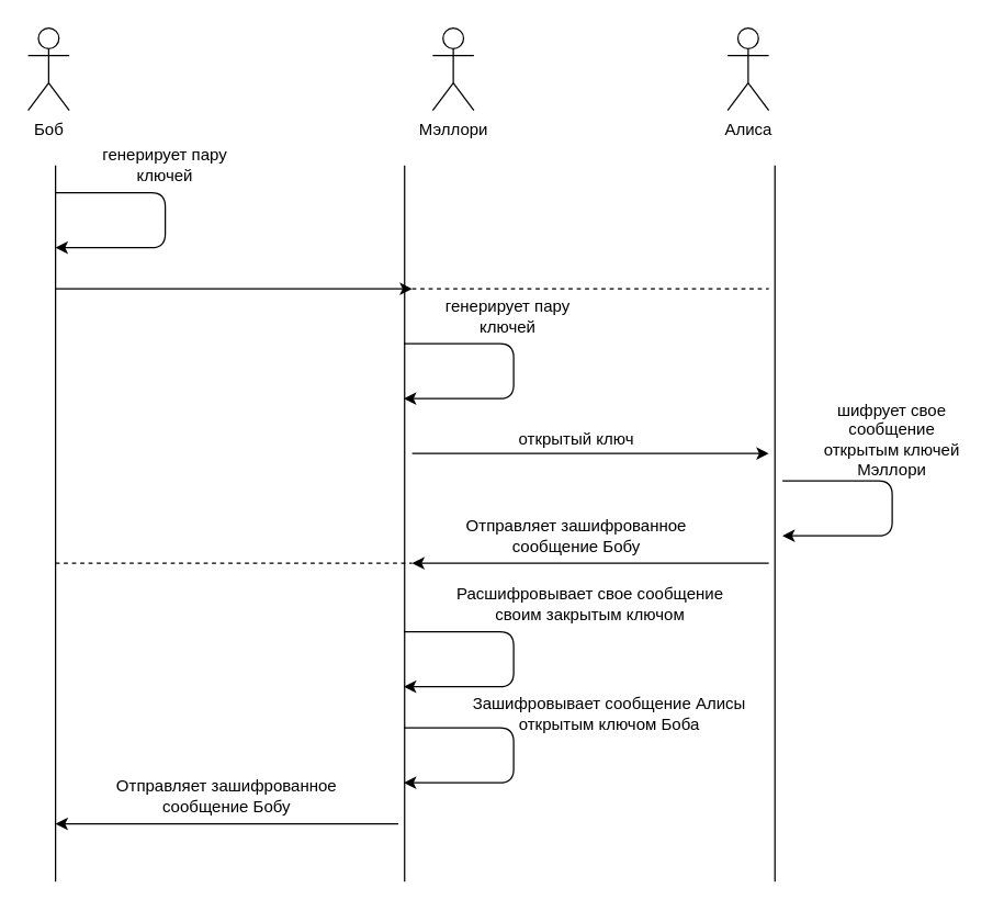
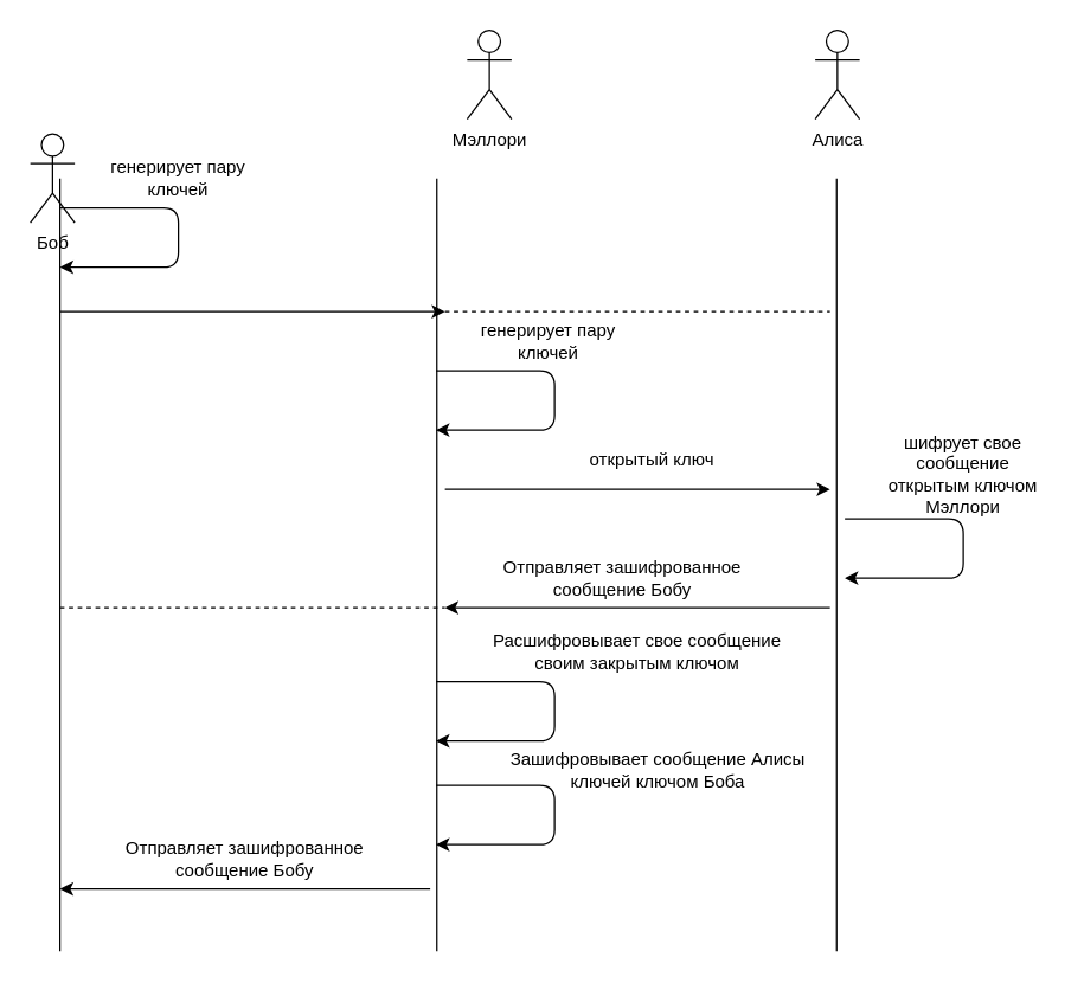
- <mxCell id="2" value="Боб" style="shape=umlActor;verticalLabelPosition=bottom;labelBackgroundColor=#ffffff;verticalAlign=top;html=1;outlineConnect=0;" vertex="1" parent="1"><mxGeometry x="20" y="20" width="30" height="60" as="geometry" /></mxCell>
+ <mxCell id="2" value="Боб" style="shape=umlActor;verticalLabelPosition=bottom;labelBackgroundColor=#ffffff;verticalAlign=top;html=1;outlineConnect=0;" vertex="1" parent="1"><mxGeometry x="20" y="90" width="30" height="60" as="geometry" /></mxCell>
- <mxCell id="4" value="Алиса" style="shape=umlActor;verticalLabelPosition=bottom;labelBackgroundColor=#ffffff;verticalAlign=top;html=1;outlineConnect=0;" vertex="1" parent="1"><mxGeometry x="530" y="20" width="30" height="60" as="geometry" /></mxCell>
+ <mxCell id="4" value="Алиса" style="shape=umlActor;verticalLabelPosition=bottom;labelBackgroundColor=#ffffff;verticalAlign=top;html=1;outlineConnect=0;" vertex="1" parent="1"><mxGeometry x="550" y="20" width="30" height="60" as="geometry" /></mxCell>
- <mxCell id="15" value="открытый ключ" style="text;html=1;strokeColor=none;fillColor=none;align=center;verticalAlign=middle;whiteSpace=wrap;rounded=0;" vertex="1" parent="1"><mxGeometry x="360" y="310" width="120" height="20" as="geometry" /></mxCell>
+ <mxCell id="15" value="открытый ключ" style="text;html=1;strokeColor=none;fillColor=none;align=center;verticalAlign=middle;whiteSpace=wrap;rounded=0;" vertex="1" parent="1"><mxGeometry x="380" y="300" width="120" height="20" as="geometry" /></mxCell>
- <mxCell id="17" value="шифрует свое сообщение открытым ключей Мэллори" style="text;html=1;strokeColor=none;fillColor=none;align=center;verticalAlign=middle;whiteSpace=wrap;rounded=0;" vertex="1" parent="1"><mxGeometry x="590" y="310" width="120" height="20" as="geometry" /></mxCell>
+ <mxCell id="17" value="шифрует свое сообщение открытым ключом Мэллори" style="text;html=1;strokeColor=none;fillColor=none;align=center;verticalAlign=middle;whiteSpace=wrap;rounded=0;" vertex="1" parent="1"><mxGeometry x="590" y="310" width="120" height="20" as="geometry" /></mxCell>
- <mxCell id="24" value="Зашифровывает сообщение Алисы открытым ключом Боба" style="text;html=1;strokeColor=none;fillColor=none;align=center;verticalAlign=middle;whiteSpace=wrap;rounded=0;" vertex="1" parent="1"><mxGeometry x="334" y="510" width="220" height="20" as="geometry" /></mxCell>
+ <mxCell id="24" value="Зашифровывает сообщение Алисы ключей ключом Боба" style="text;html=1;strokeColor=none;fillColor=none;align=center;verticalAlign=middle;whiteSpace=wrap;rounded=0;" vertex="1" parent="1"><mxGeometry x="334" y="510" width="220" height="20" as="geometry" /></mxCell>
